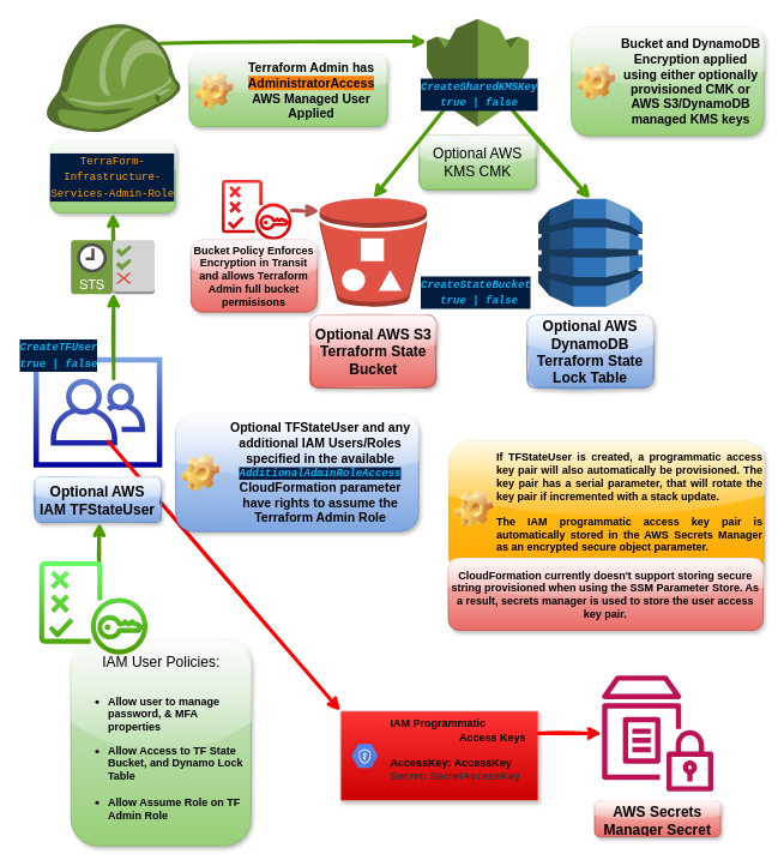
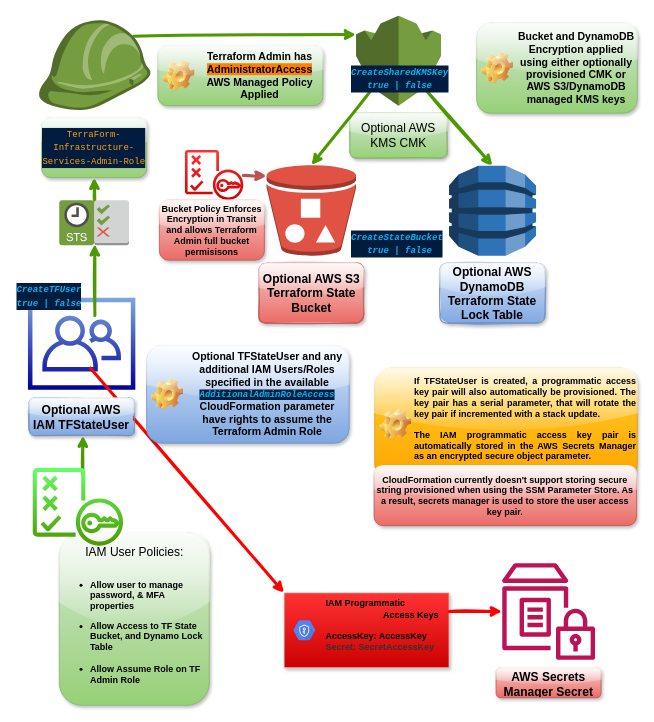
- <mxCell id="22" value="&lt;b&gt;&lt;font color=&quot;#000000&quot;&gt;&lt;font style=&quot;font-size: 14px&quot;&gt;Terraform Admin has&lt;br&gt;&lt;div&gt;&lt;b style=&quot;font-size: 12px&quot;&gt;&lt;font color=&quot;#000000&quot;&gt;&lt;font style=&quot;font-size: 14px&quot;&gt;&lt;span style=&quot;background-color: rgb(255 , 128 , 0)&quot;&gt;AdministratorAccess&lt;/span&gt;&lt;/font&gt;&lt;/font&gt;&lt;/b&gt;&lt;/div&gt;&lt;div&gt;&lt;b style=&quot;font-size: 12px&quot;&gt;&lt;font color=&quot;#000000&quot;&gt;&lt;font style=&quot;font-size: 14px&quot;&gt;AWS Managed User Applied&lt;/font&gt;&lt;/font&gt;&lt;/b&gt;&lt;/div&gt;&lt;/font&gt;&lt;/font&gt;&lt;/b&gt;" style="label;whiteSpace=wrap;html=1;image=img/clipart/Gear_128x128.png;align=center;gradientColor=#97d077;fillColor=#d5e8d4;strokeColor=#82b366;glass=1;shadow=1;" parent="1" vertex="1"><mxGeometry x="210" y="60" width="220" height="80" as="geometry" /></mxCell>
+ <mxCell id="22" value="&lt;b&gt;&lt;font color=&quot;#000000&quot;&gt;&lt;font style=&quot;font-size: 14px&quot;&gt;Terraform Admin has&lt;br&gt;&lt;div&gt;&lt;b style=&quot;font-size: 12px&quot;&gt;&lt;font color=&quot;#000000&quot;&gt;&lt;font style=&quot;font-size: 14px&quot;&gt;&lt;span style=&quot;background-color: rgb(255 , 128 , 0)&quot;&gt;AdministratorAccess&lt;/span&gt;&lt;/font&gt;&lt;/font&gt;&lt;/b&gt;&lt;/div&gt;&lt;div&gt;&lt;b style=&quot;font-size: 12px&quot;&gt;&lt;font color=&quot;#000000&quot;&gt;&lt;font style=&quot;font-size: 14px&quot;&gt;AWS Managed Policy Applied&lt;/font&gt;&lt;/font&gt;&lt;/b&gt;&lt;/div&gt;&lt;/font&gt;&lt;/font&gt;&lt;/b&gt;" style="label;whiteSpace=wrap;html=1;image=img/clipart/Gear_128x128.png;align=center;gradientColor=#97d077;fillColor=#d5e8d4;strokeColor=#82b366;glass=1;shadow=1;" parent="1" vertex="1"><mxGeometry x="210" y="60" width="220" height="80" as="geometry" /></mxCell>
